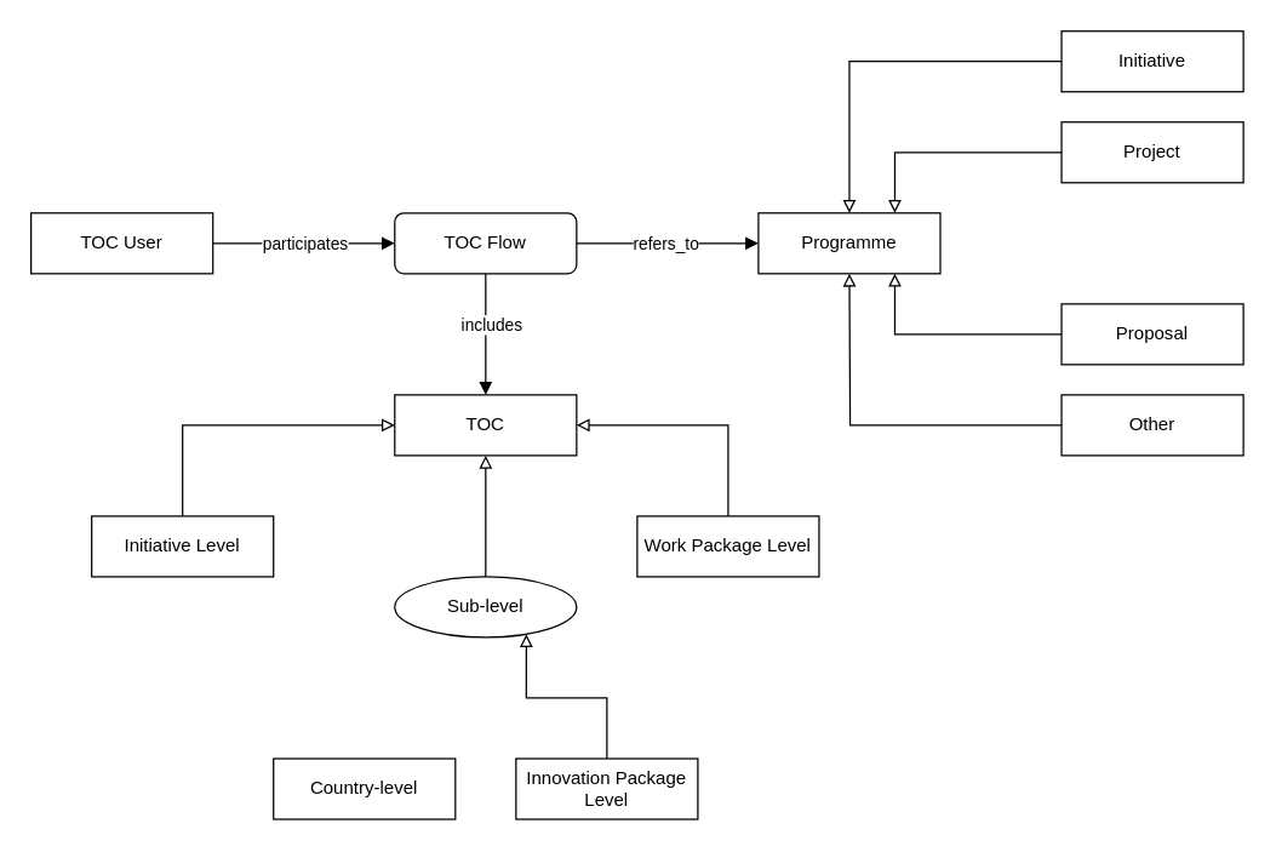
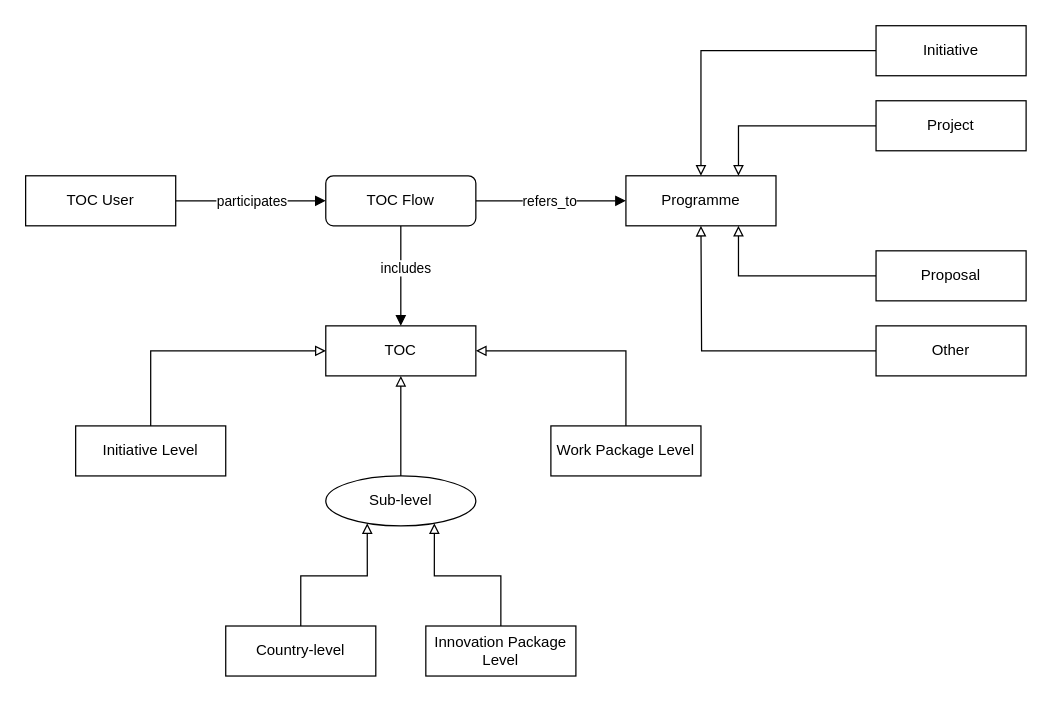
- <mxCell id="17" value="Work Package Level" style="rounded=0;whiteSpace=wrap;html=1;" parent="1" vertex="1"><mxGeometry x="420" y="340" width="120" height="40" as="geometry" /></mxCell>
+ <mxCell id="17" value="Work Package Level" style="rounded=0;whiteSpace=wrap;html=1;" parent="1" vertex="1"><mxGeometry x="440" y="340" width="120" height="40" as="geometry" /></mxCell>
+ <mxCell id="18" style="edgeStyle=orthogonalEdgeStyle;rounded=0;orthogonalLoop=1;jettySize=auto;html=1;exitX=0.5;exitY=0;exitDx=0;exitDy=0;entryX=0.25;entryY=1;entryDx=0;entryDy=0;endArrow=block;endFill=0;" parent="1" source="19" target="15" edge="1"><mxGeometry relative="1" as="geometry" /></mxCell>
